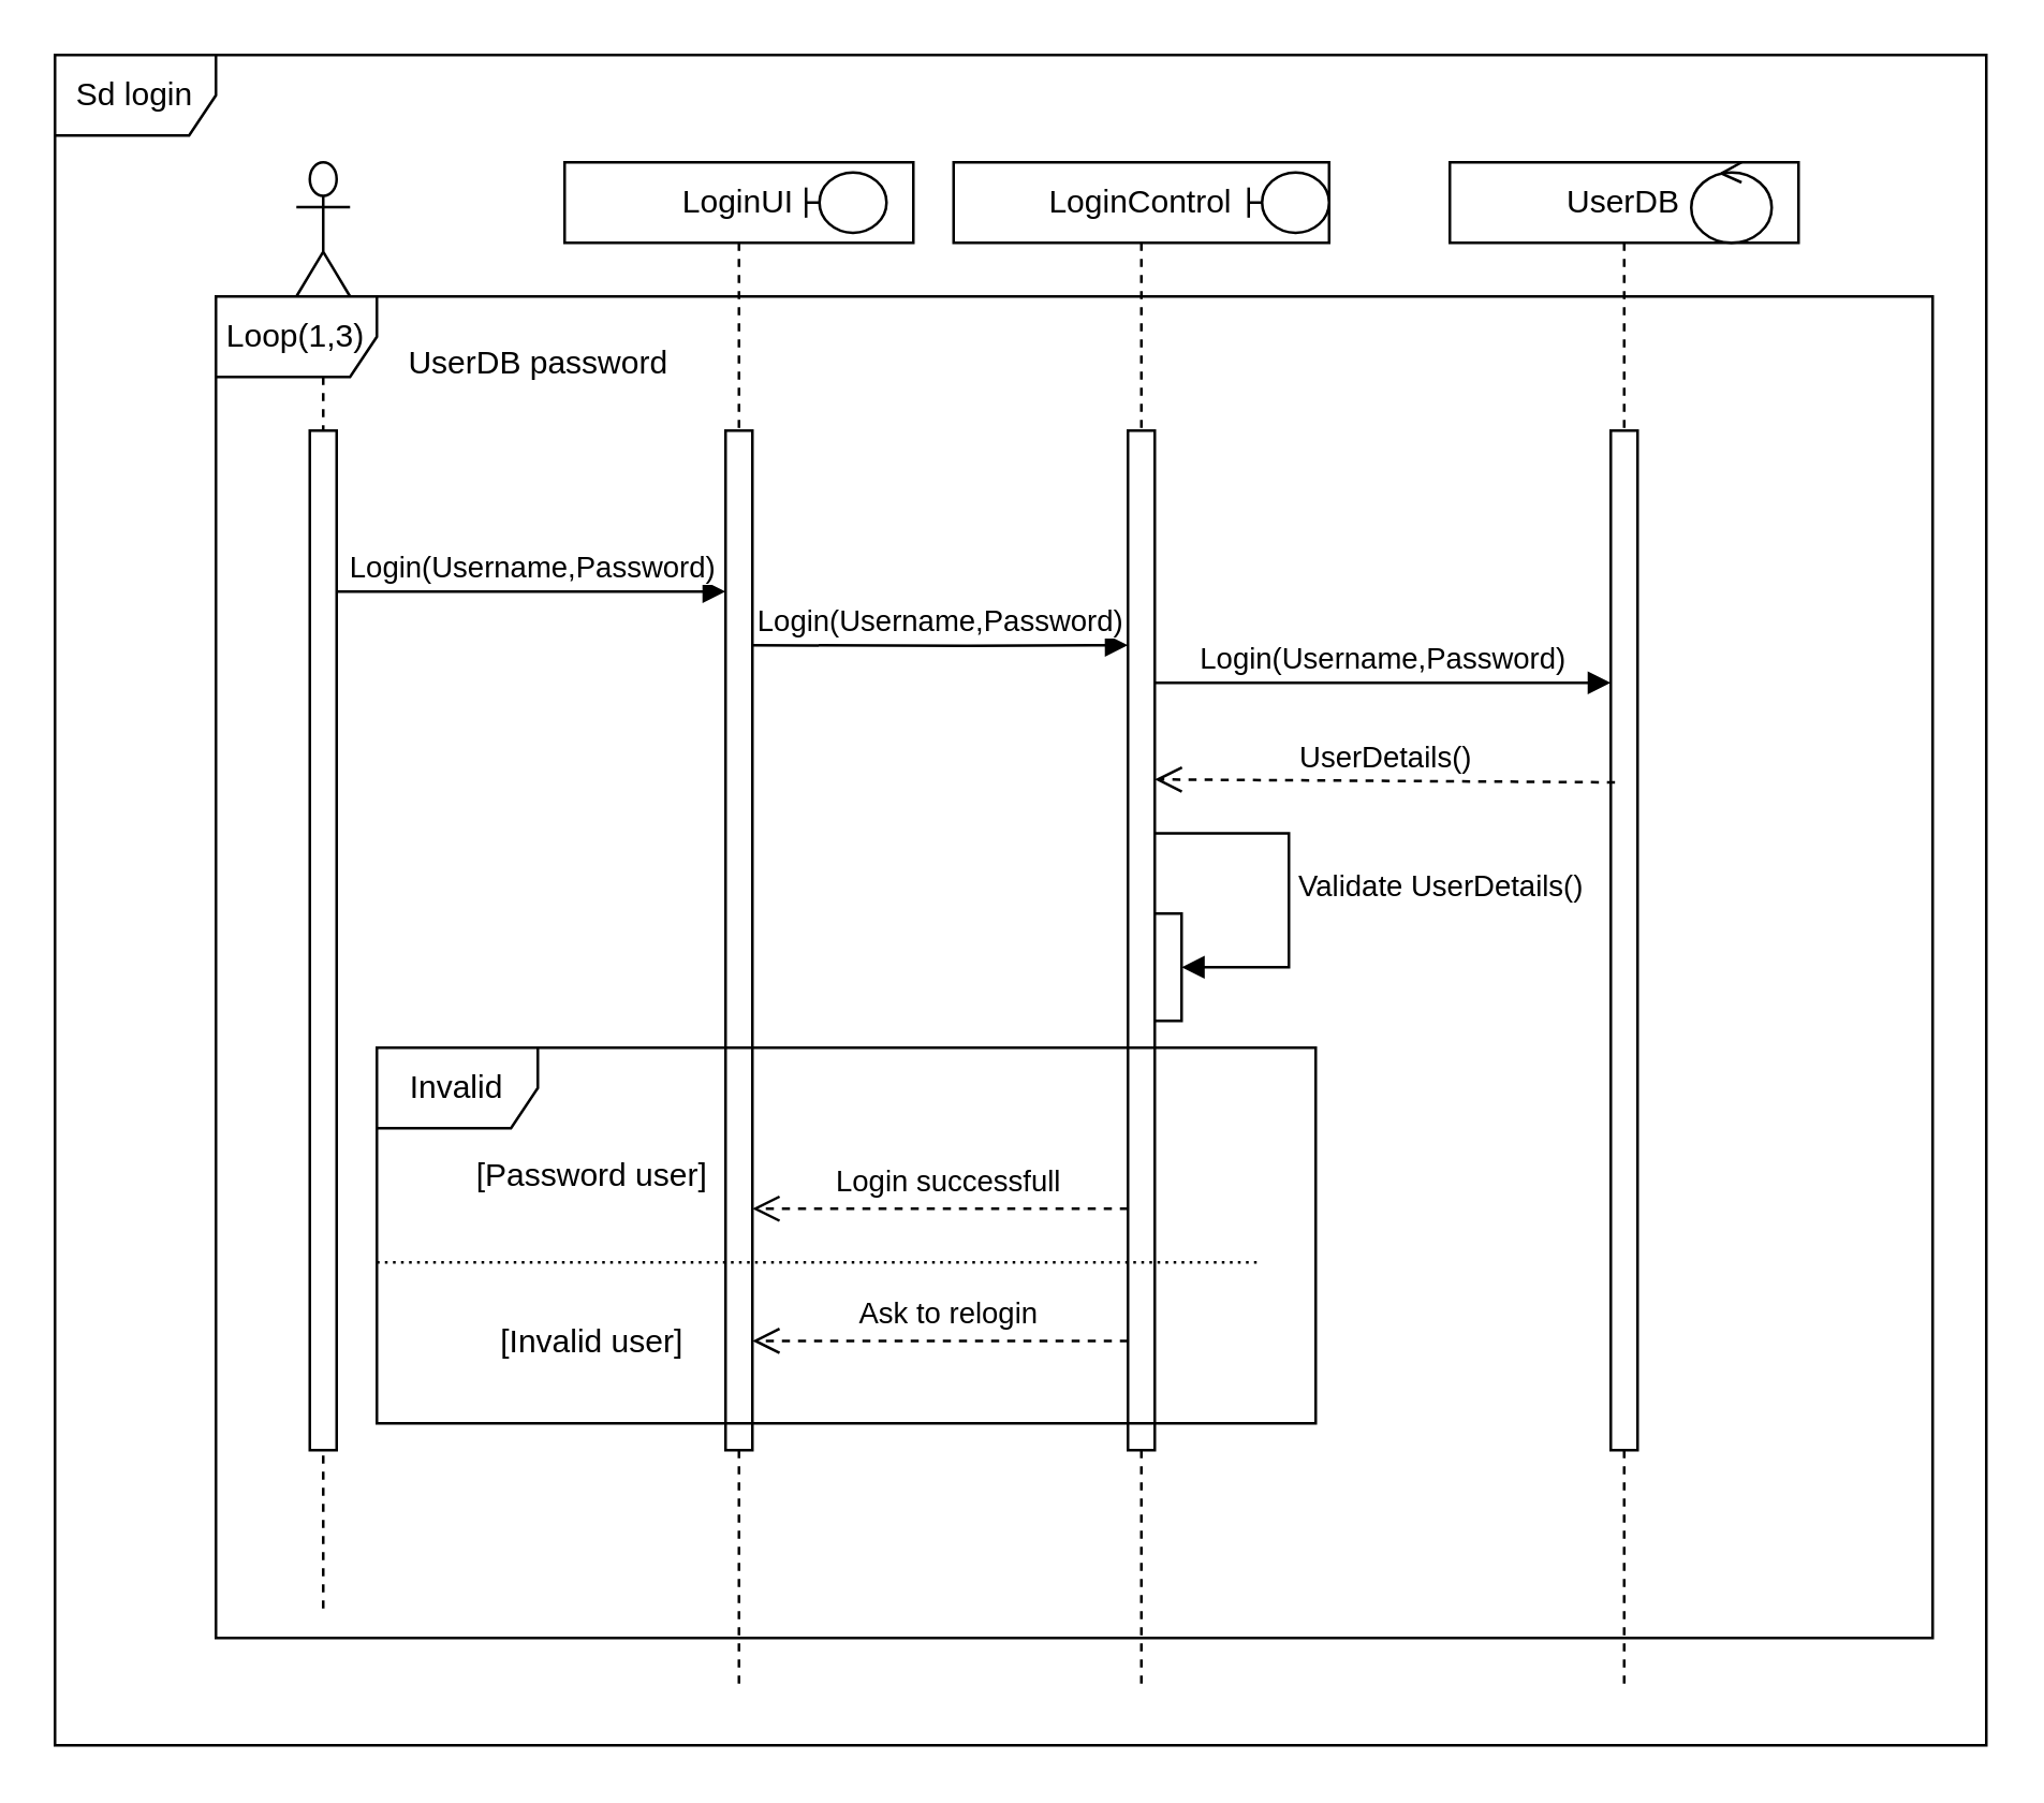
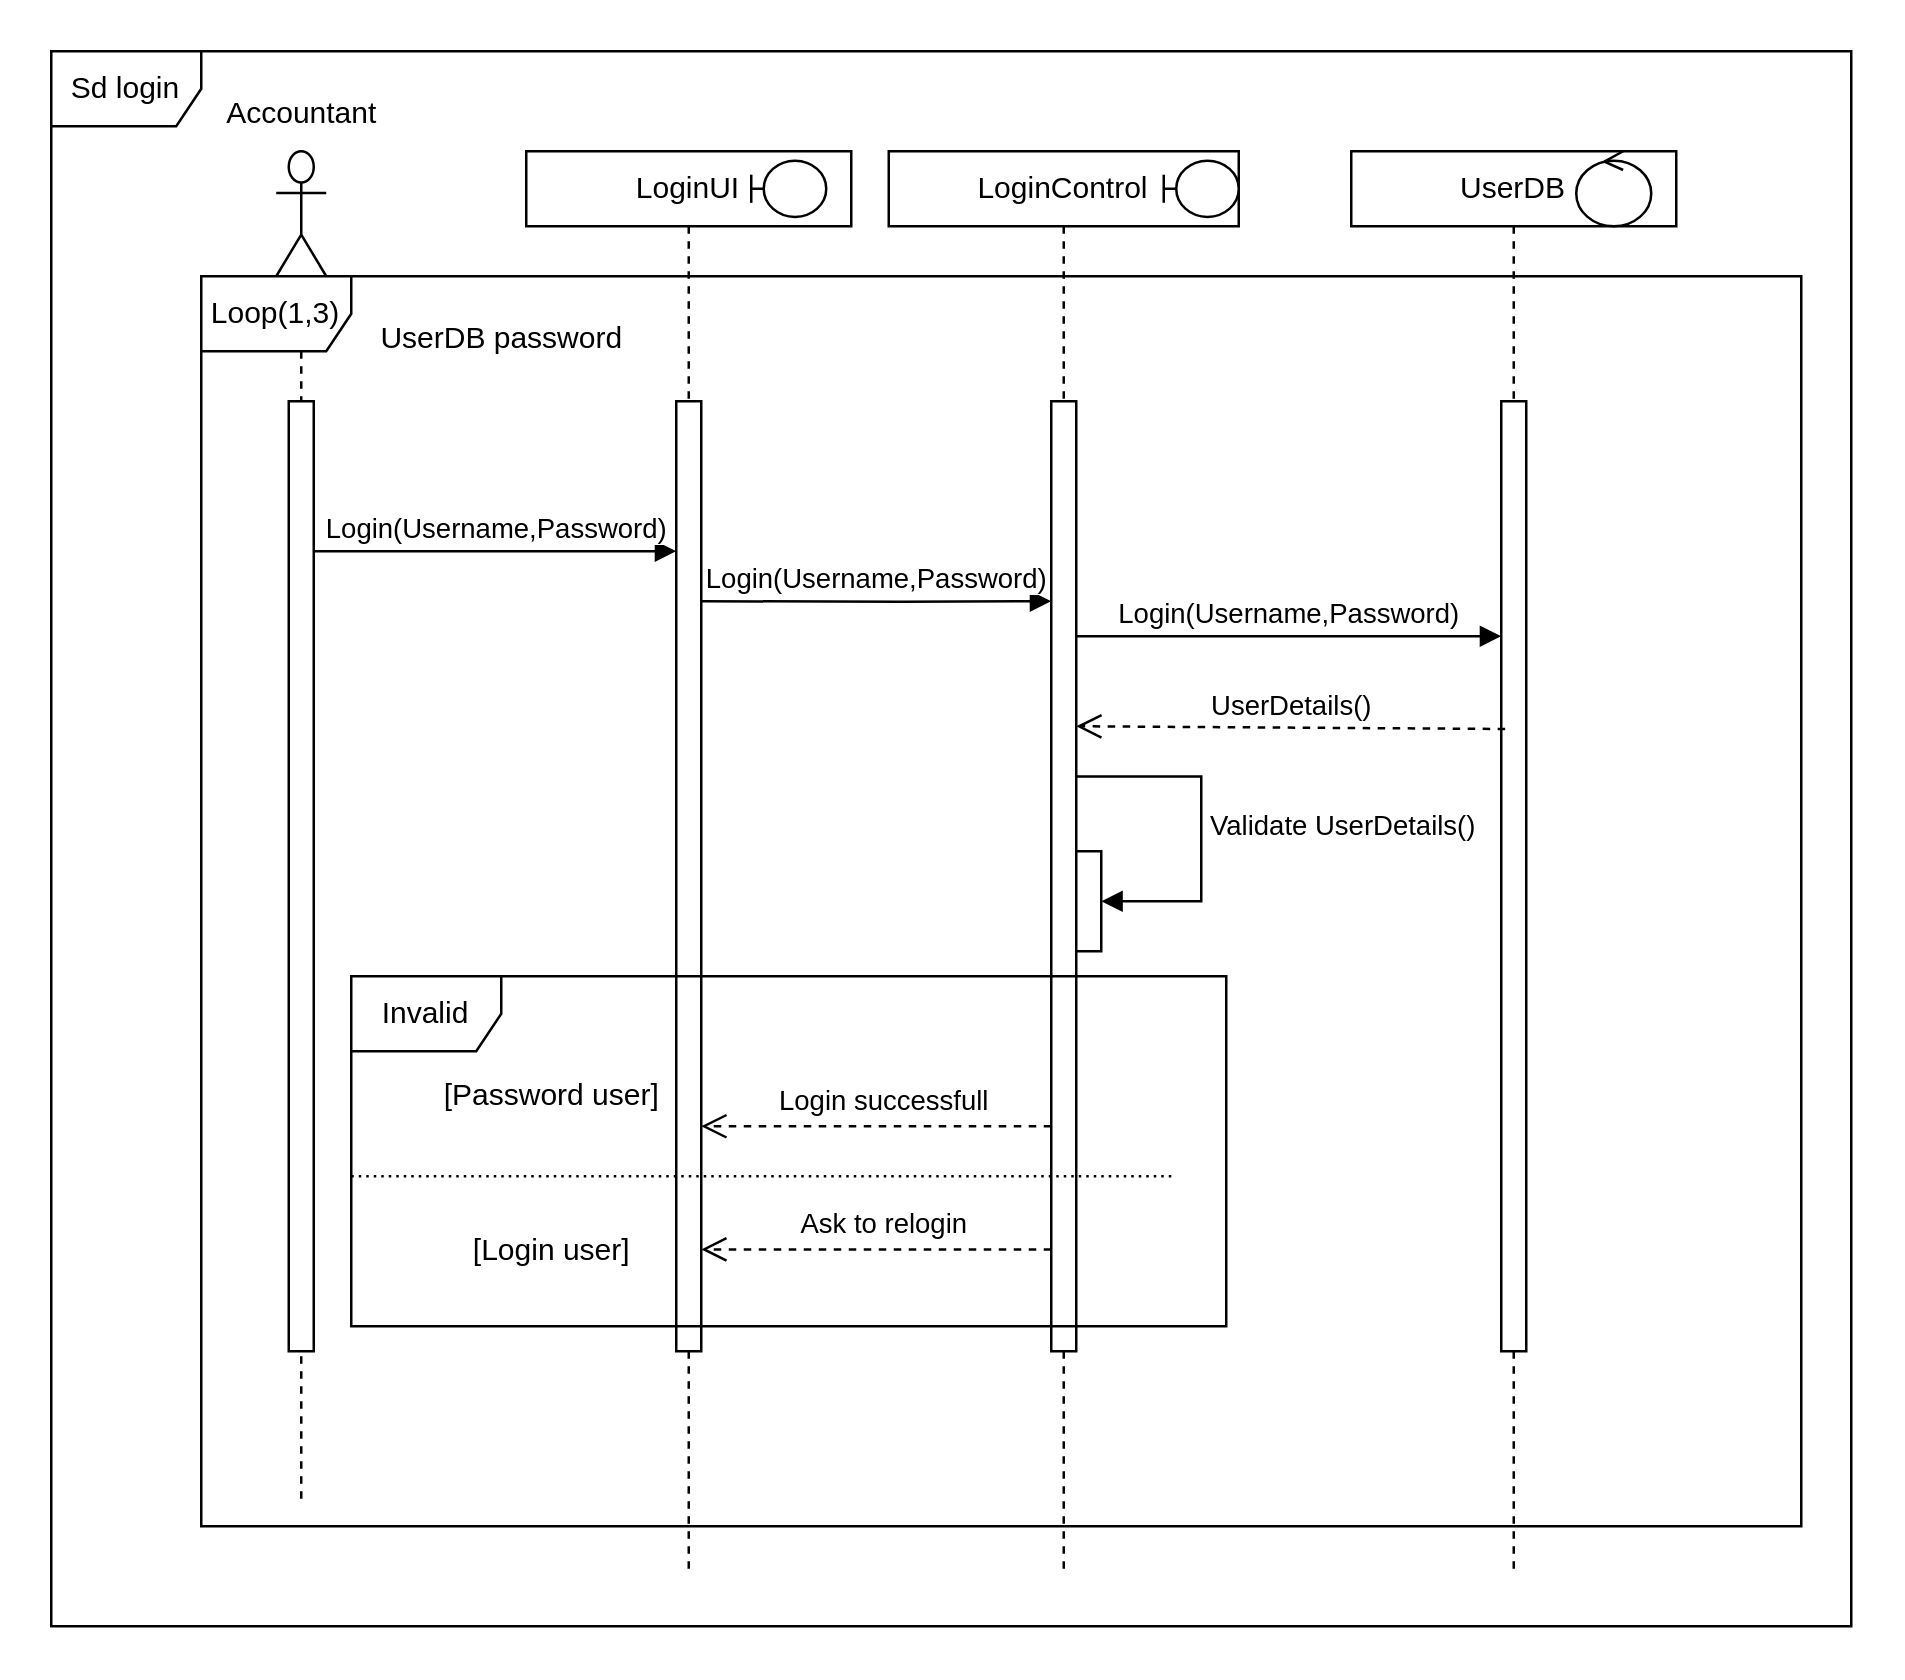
+ <mxCell id="5" value="&lt;div&gt;Accountant&lt;/div&gt;" style="text;html=1;align=center;verticalAlign=middle;resizable=0;points=[];autosize=1;strokeColor=none;fillColor=none;" vertex="1" parent="1"><mxGeometry x="80" y="30" width="80" height="30" as="geometry" /></mxCell>
- <mxCell id="27" value="[Invalid user]" style="text;html=1;align=center;verticalAlign=middle;resizable=0;points=[];autosize=1;strokeColor=none;fillColor=none;" vertex="1" parent="1"><mxGeometry x="175" y="485" width="90" height="30" as="geometry" /></mxCell>
+ <mxCell id="27" value="[Login user]" style="text;html=1;align=center;verticalAlign=middle;resizable=0;points=[];autosize=1;strokeColor=none;fillColor=none;" vertex="1" parent="1"><mxGeometry x="175" y="485" width="90" height="30" as="geometry" /></mxCell>
